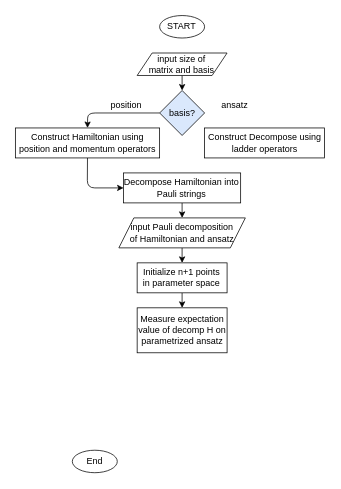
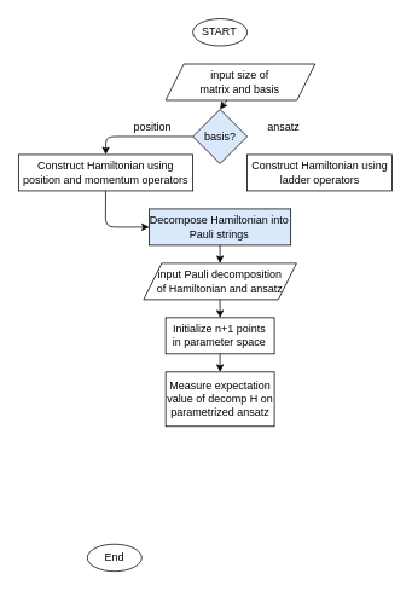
- <mxCell id="9" value="input size of&lt;br&gt;matrix and basis" style="shape=parallelogram;perimeter=parallelogramPerimeter;whiteSpace=wrap;html=1;fixedSize=1;" parent="1" vertex="1"><mxGeometry x="182.49" y="70" width="120" height="30" as="geometry" /></mxCell>
+ <mxCell id="9" value="input size of&lt;br&gt;matrix and basis" style="shape=parallelogram;perimeter=parallelogramPerimeter;whiteSpace=wrap;html=1;fixedSize=1;" parent="1" vertex="1"><mxGeometry x="182.49" y="70" width="165" height="40" as="geometry" /></mxCell>
- <mxCell id="10" value="Construct Decompose using&lt;br&gt;ladder operators" style="rounded=0;whiteSpace=wrap;html=1;" parent="1" vertex="1"><mxGeometry x="272.5" y="170" width="160" height="40" as="geometry" /></mxCell>
+ <mxCell id="10" value="Construct Hamiltonian using&lt;br&gt;ladder operators" style="rounded=0;whiteSpace=wrap;html=1;" parent="1" vertex="1"><mxGeometry x="272.5" y="170" width="160" height="40" as="geometry" /></mxCell>
- <mxCell id="14" value="Decompose Hamiltonian into&lt;br&gt;Pauli strings" style="rounded=0;whiteSpace=wrap;html=1;" parent="1" vertex="1"><mxGeometry x="164.37" y="230" width="156.25" height="40" as="geometry" /></mxCell>
+ <mxCell id="14" value="Decompose Hamiltonian into&lt;br&gt;Pauli strings" style="rounded=0;whiteSpace=wrap;html=1;fillColor=#dae8fc;" parent="1" vertex="1"><mxGeometry x="164.37" y="230" width="156.25" height="40" as="geometry" /></mxCell>
